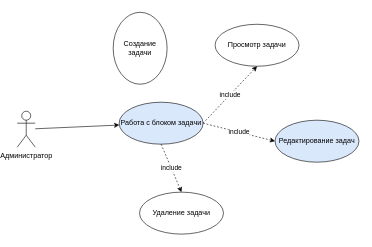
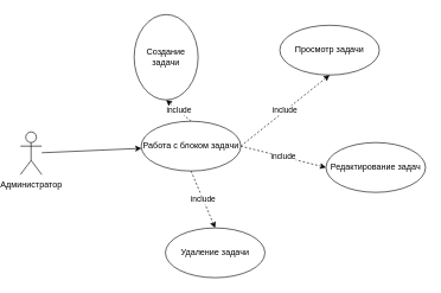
- <mxCell id="4" value="Просмотр задачи" style="ellipse;whiteSpace=wrap;html=1;" vertex="1" parent="1"><mxGeometry x="350" y="40" width="140" height="70" as="geometry" /></mxCell>
+ <mxCell id="4" value="Просмотр задачи" style="ellipse;whiteSpace=wrap;html=1;" vertex="1" parent="1"><mxGeometry x="385" y="35" width="140" height="70" as="geometry" /></mxCell>
+ <mxCell id="6" value="include" style="rounded=0;orthogonalLoop=1;jettySize=auto;html=1;entryX=0.5;entryY=1;entryDx=0;entryDy=0;dashed=1;exitX=0.5;exitY=0;exitDx=0;exitDy=0;" edge="1" parent="1" source="7" target="8"><mxGeometry relative="1" as="geometry"><mxPoint x="260" y="170" as="sourcePoint" /></mxGeometry></mxCell>
- <mxCell id="7" value="Работа с блоком задачи" style="ellipse;whiteSpace=wrap;html=1;fillColor=#dae8fc;" vertex="1" parent="1"><mxGeometry x="190" y="170" width="140" height="70" as="geometry" /></mxCell>
+ <mxCell id="7" value="Работа с блоком задачи" style="ellipse;whiteSpace=wrap;html=1;" vertex="1" parent="1"><mxGeometry x="190" y="170" width="140" height="70" as="geometry" /></mxCell>
- <mxCell id="9" value="Редактирование задач" style="ellipse;whiteSpace=wrap;html=1;fillColor=#dae8fc;" vertex="1" parent="1"><mxGeometry x="450" y="200" width="140" height="70" as="geometry" /></mxCell>
+ <mxCell id="9" value="Редактирование задач" style="ellipse;whiteSpace=wrap;html=1;" vertex="1" parent="1"><mxGeometry x="450" y="200" width="140" height="70" as="geometry" /></mxCell>
